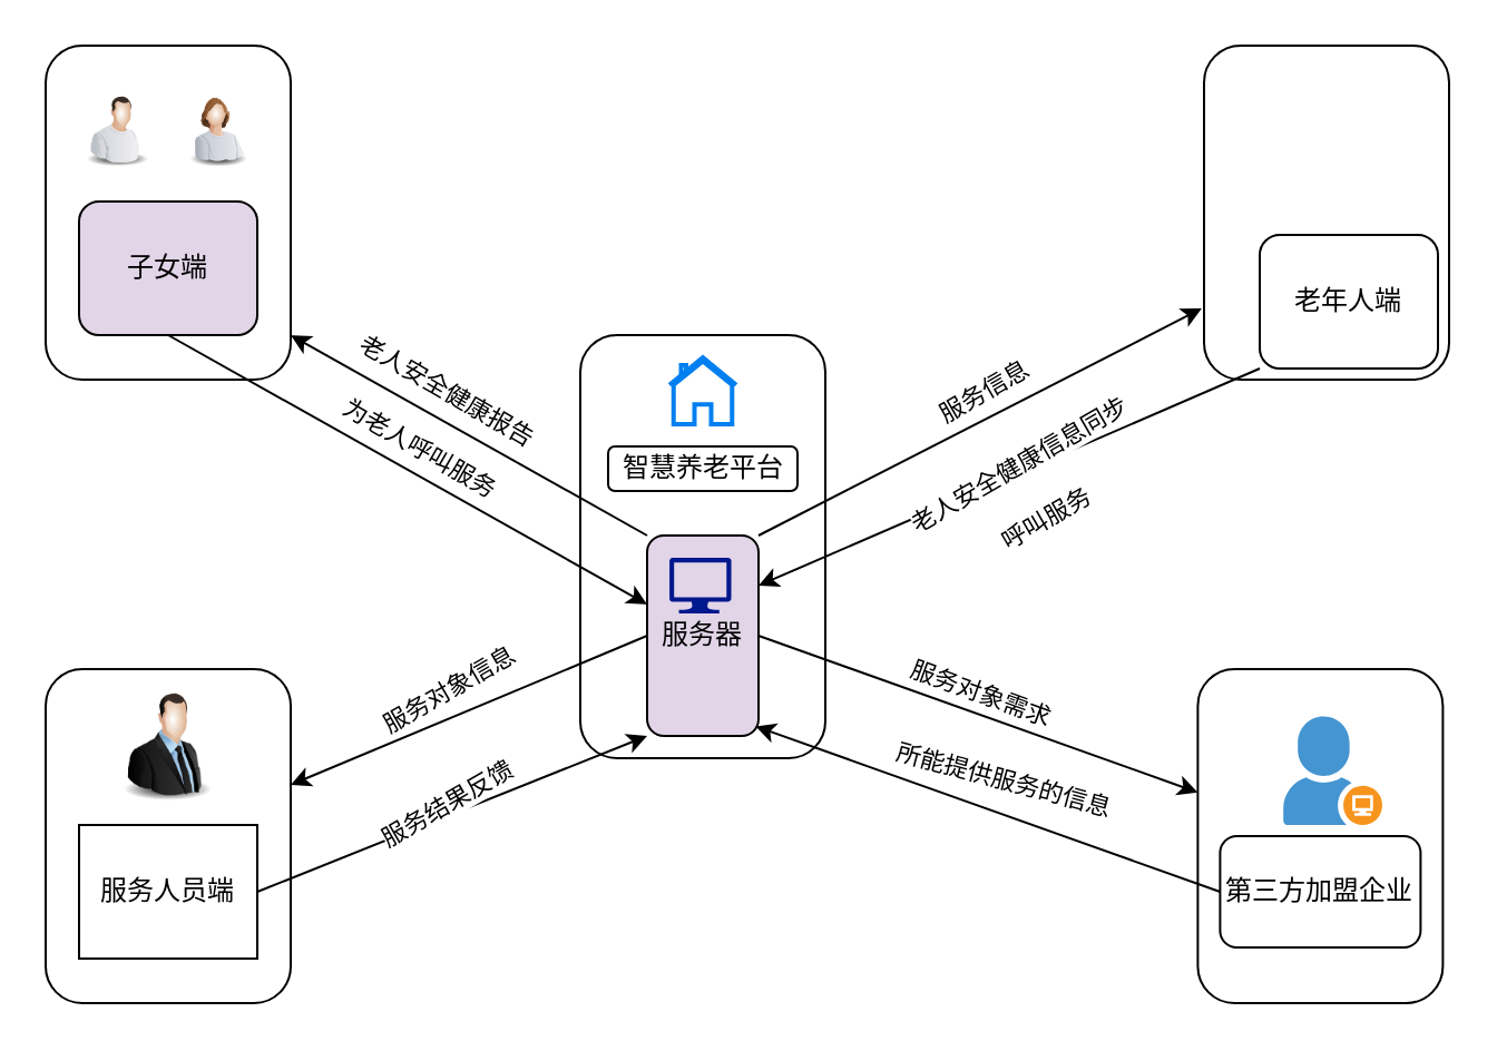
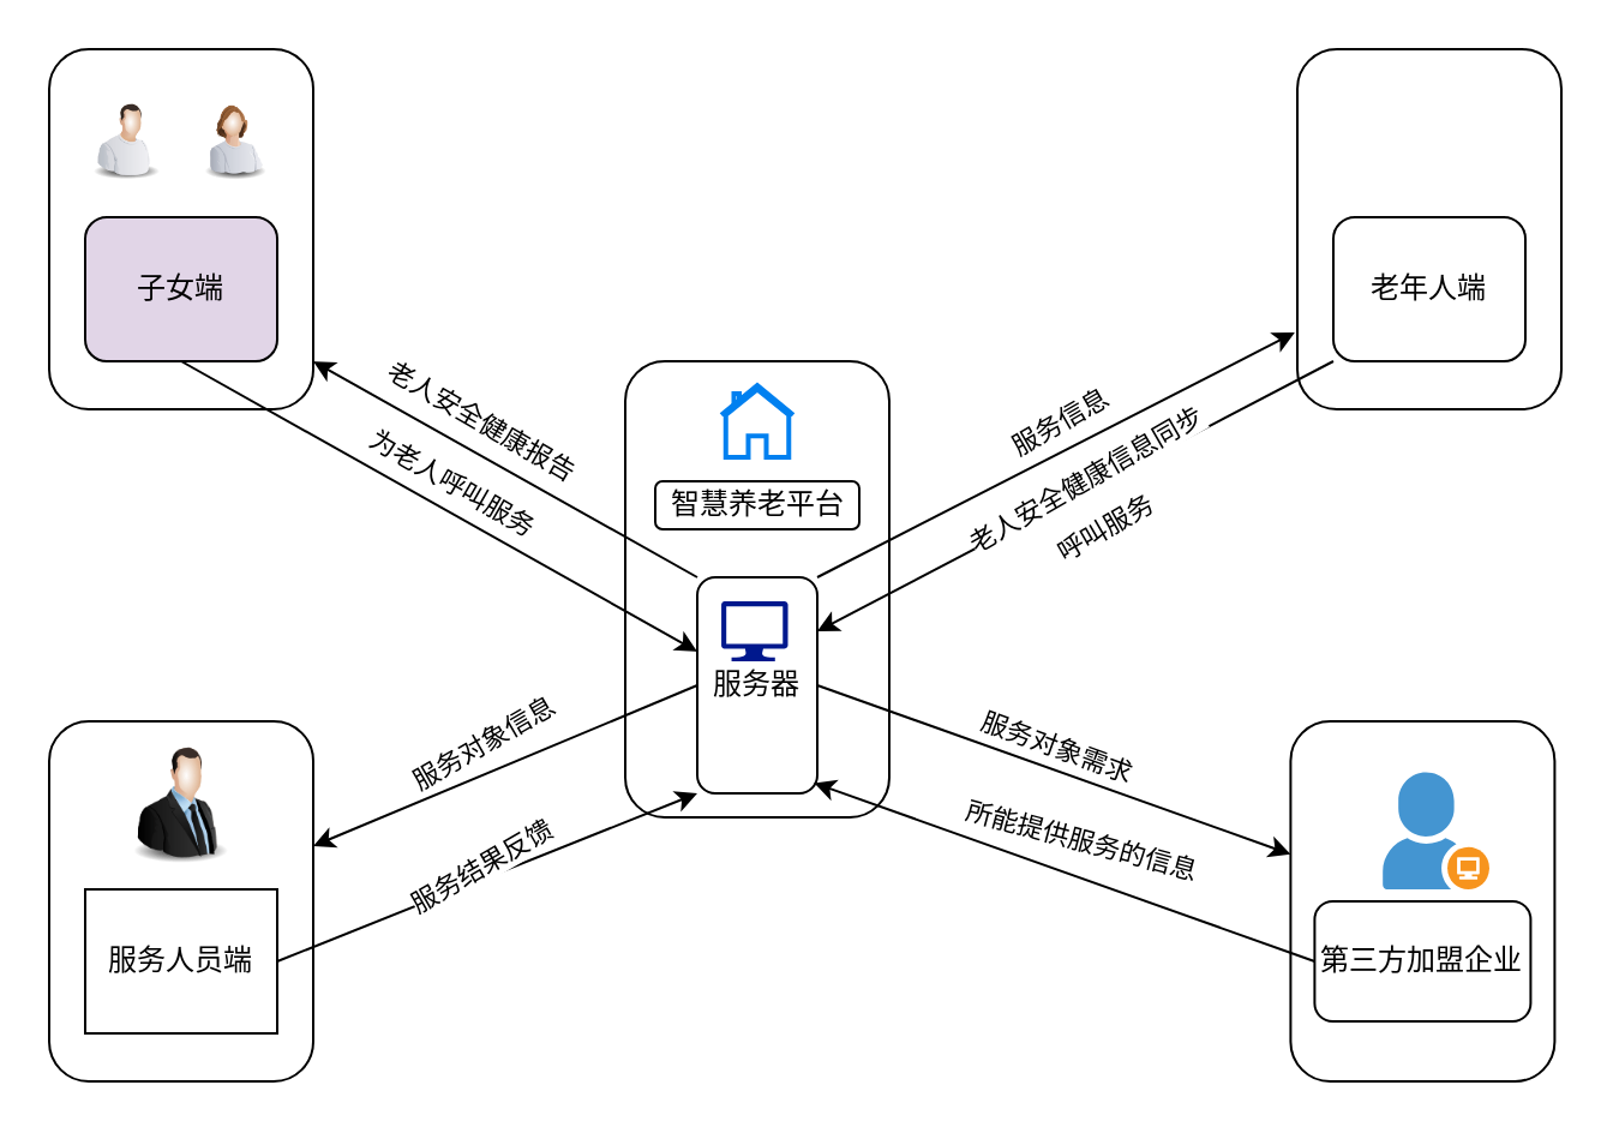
- <mxCell id="8" value="老年人端" style="rounded=1;whiteSpace=wrap;html=1;" vertex="1" parent="1"><mxGeometry x="565" y="105" width="80" height="60" as="geometry" /></mxCell>
+ <mxCell id="8" value="老年人端" style="rounded=1;whiteSpace=wrap;html=1;" vertex="1" parent="1"><mxGeometry x="555" y="90" width="80" height="60" as="geometry" /></mxCell>
- <mxCell id="25" value="服务器" style="rounded=1;whiteSpace=wrap;html=1;fillColor=#e1d5e7;" vertex="1" parent="1"><mxGeometry x="290" y="240" width="50" height="90" as="geometry" /></mxCell>
+ <mxCell id="25" value="服务器" style="rounded=1;whiteSpace=wrap;html=1;" vertex="1" parent="1"><mxGeometry x="290" y="240" width="50" height="90" as="geometry" /></mxCell>
